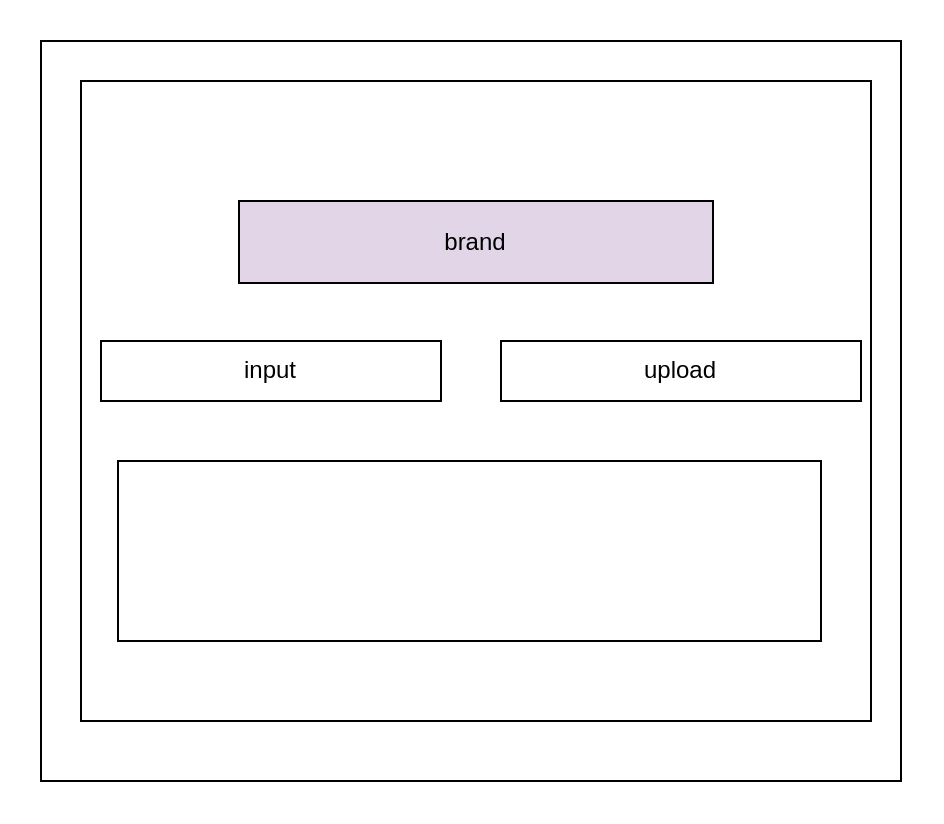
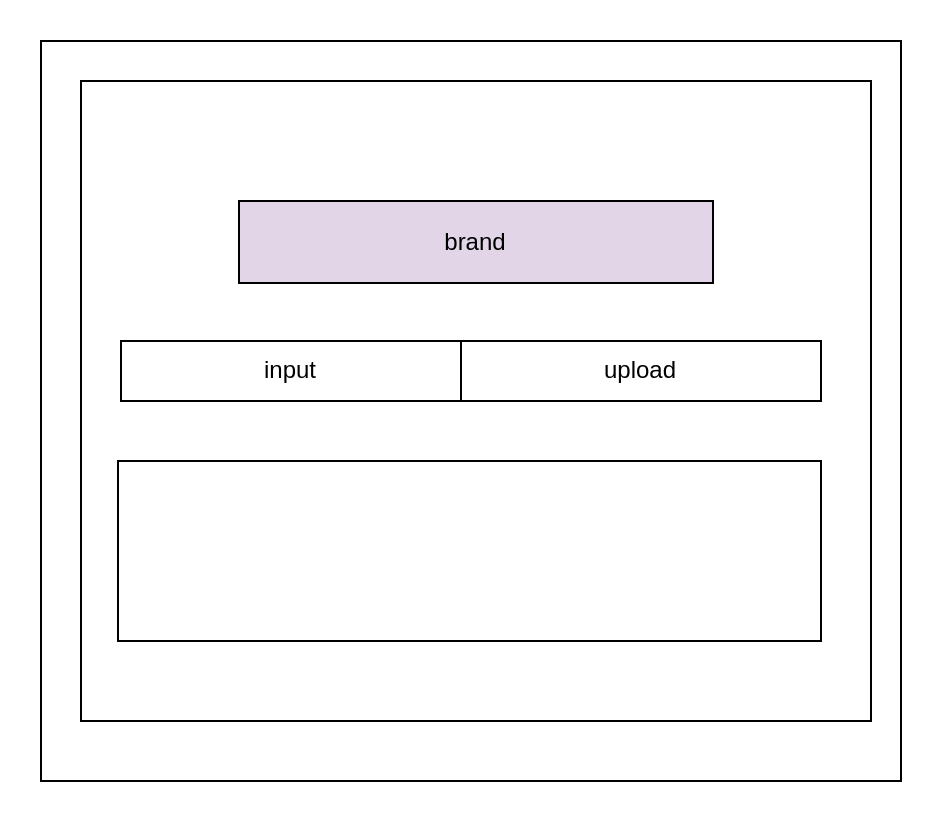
- <mxCell id="6" value="input" style="rounded=0;whiteSpace=wrap;html=1;" vertex="1" parent="1"><mxGeometry x="50" y="170" width="170" height="30" as="geometry" /></mxCell>
+ <mxCell id="6" value="input" style="rounded=0;whiteSpace=wrap;html=1;" vertex="1" parent="1"><mxGeometry x="60" y="170" width="170" height="30" as="geometry" /></mxCell>
- <mxCell id="7" value="upload" style="rounded=0;whiteSpace=wrap;html=1;" vertex="1" parent="1"><mxGeometry x="250" y="170" width="180" height="30" as="geometry" /></mxCell>
+ <mxCell id="7" value="upload" style="rounded=0;whiteSpace=wrap;html=1;" vertex="1" parent="1"><mxGeometry x="230" y="170" width="180" height="30" as="geometry" /></mxCell>
